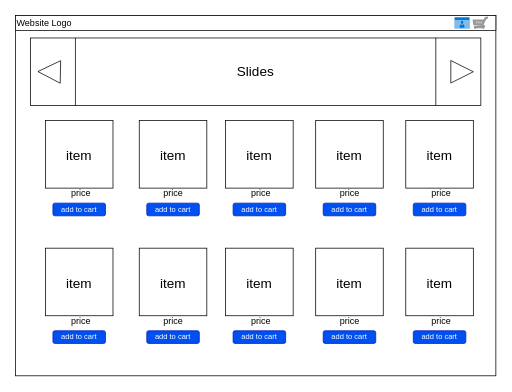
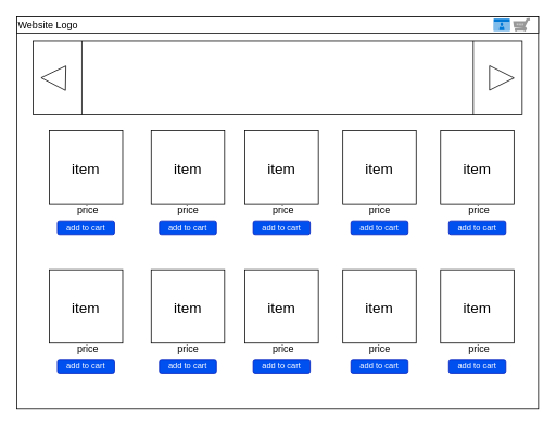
- <mxCell id="11" value="Slides" style="text;html=1;strokeColor=none;fillColor=none;align=center;verticalAlign=middle;whiteSpace=wrap;rounded=0;fontSize=18;" parent="1" vertex="1"><mxGeometry x="310" y="80" width="60" height="30" as="geometry" /></mxCell>
